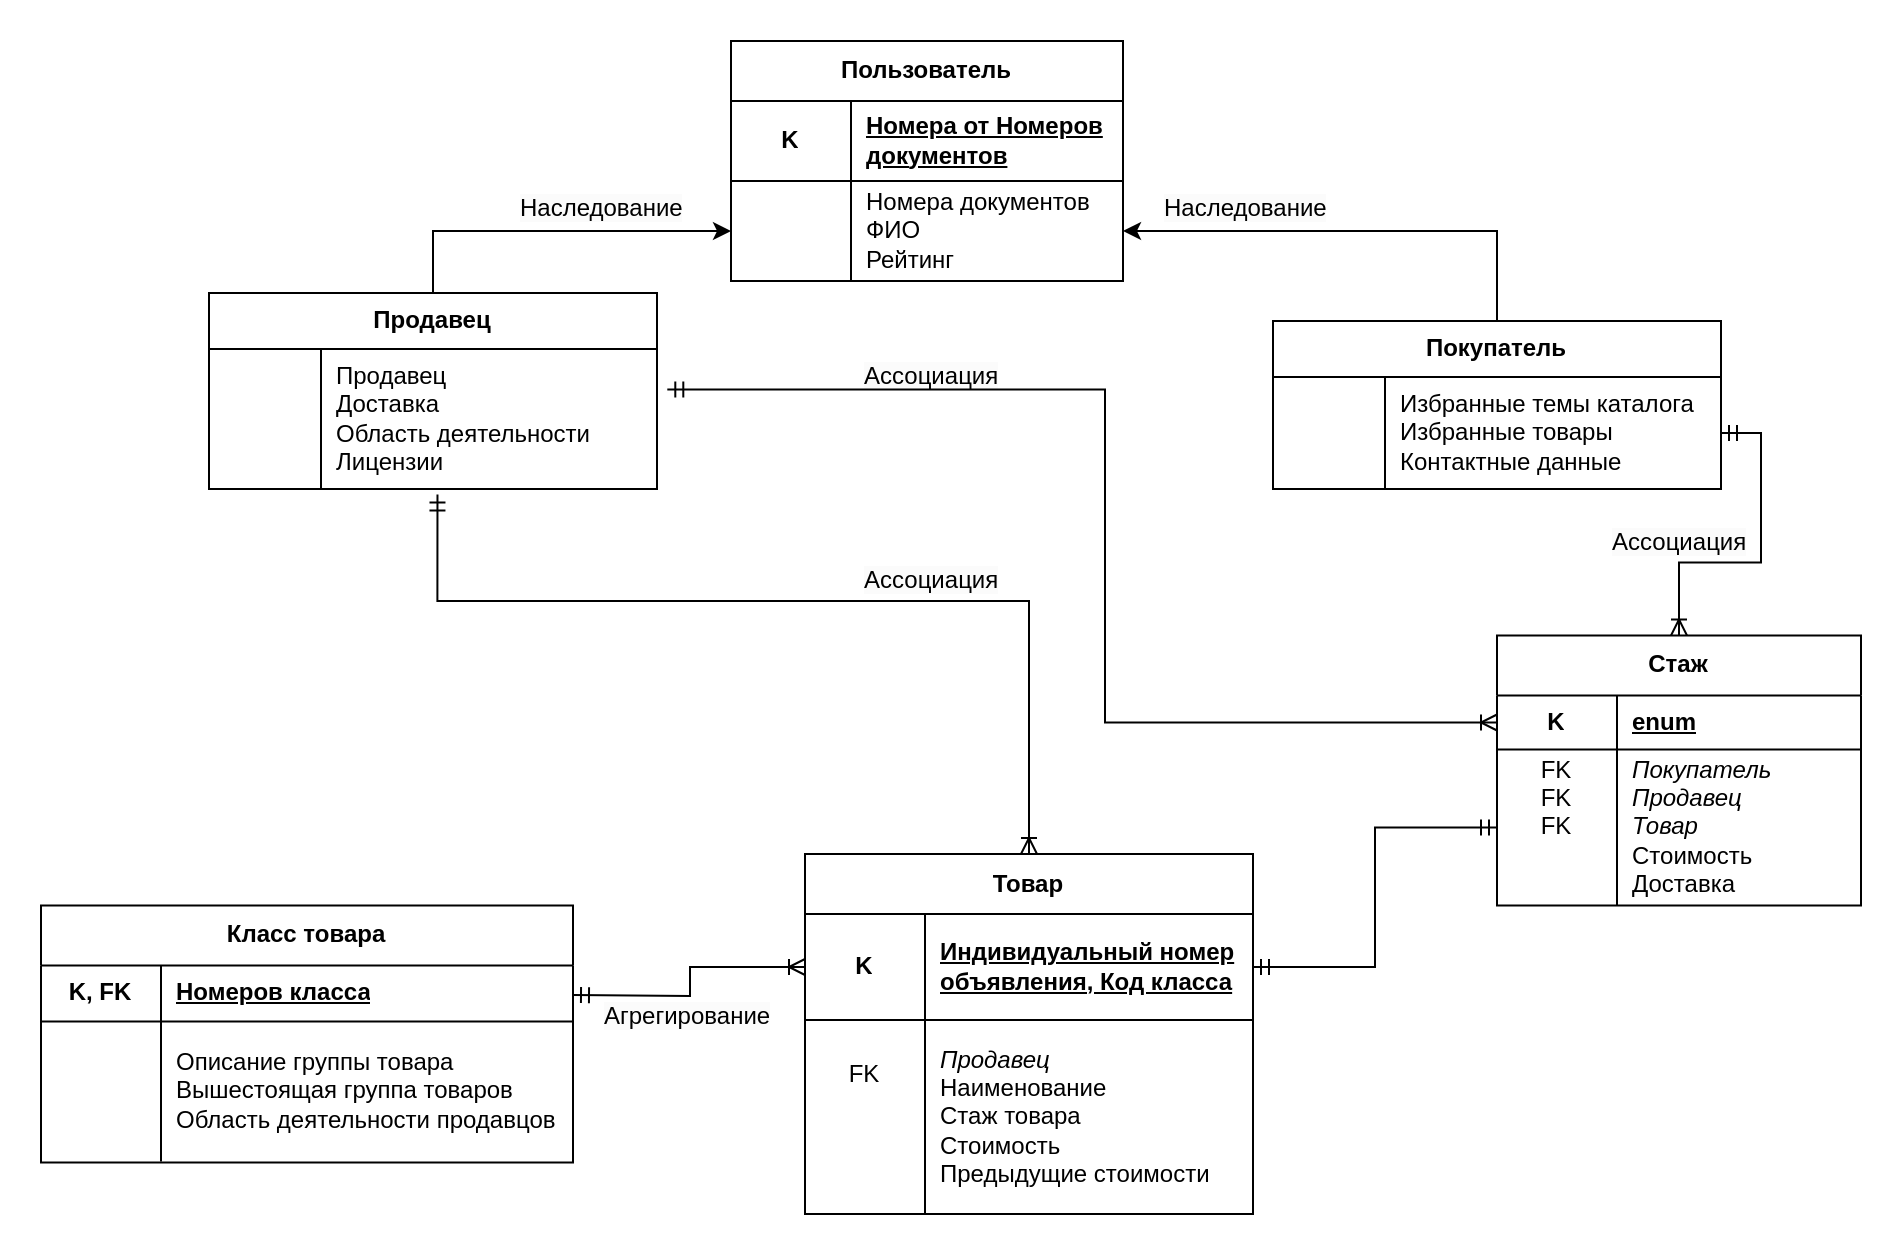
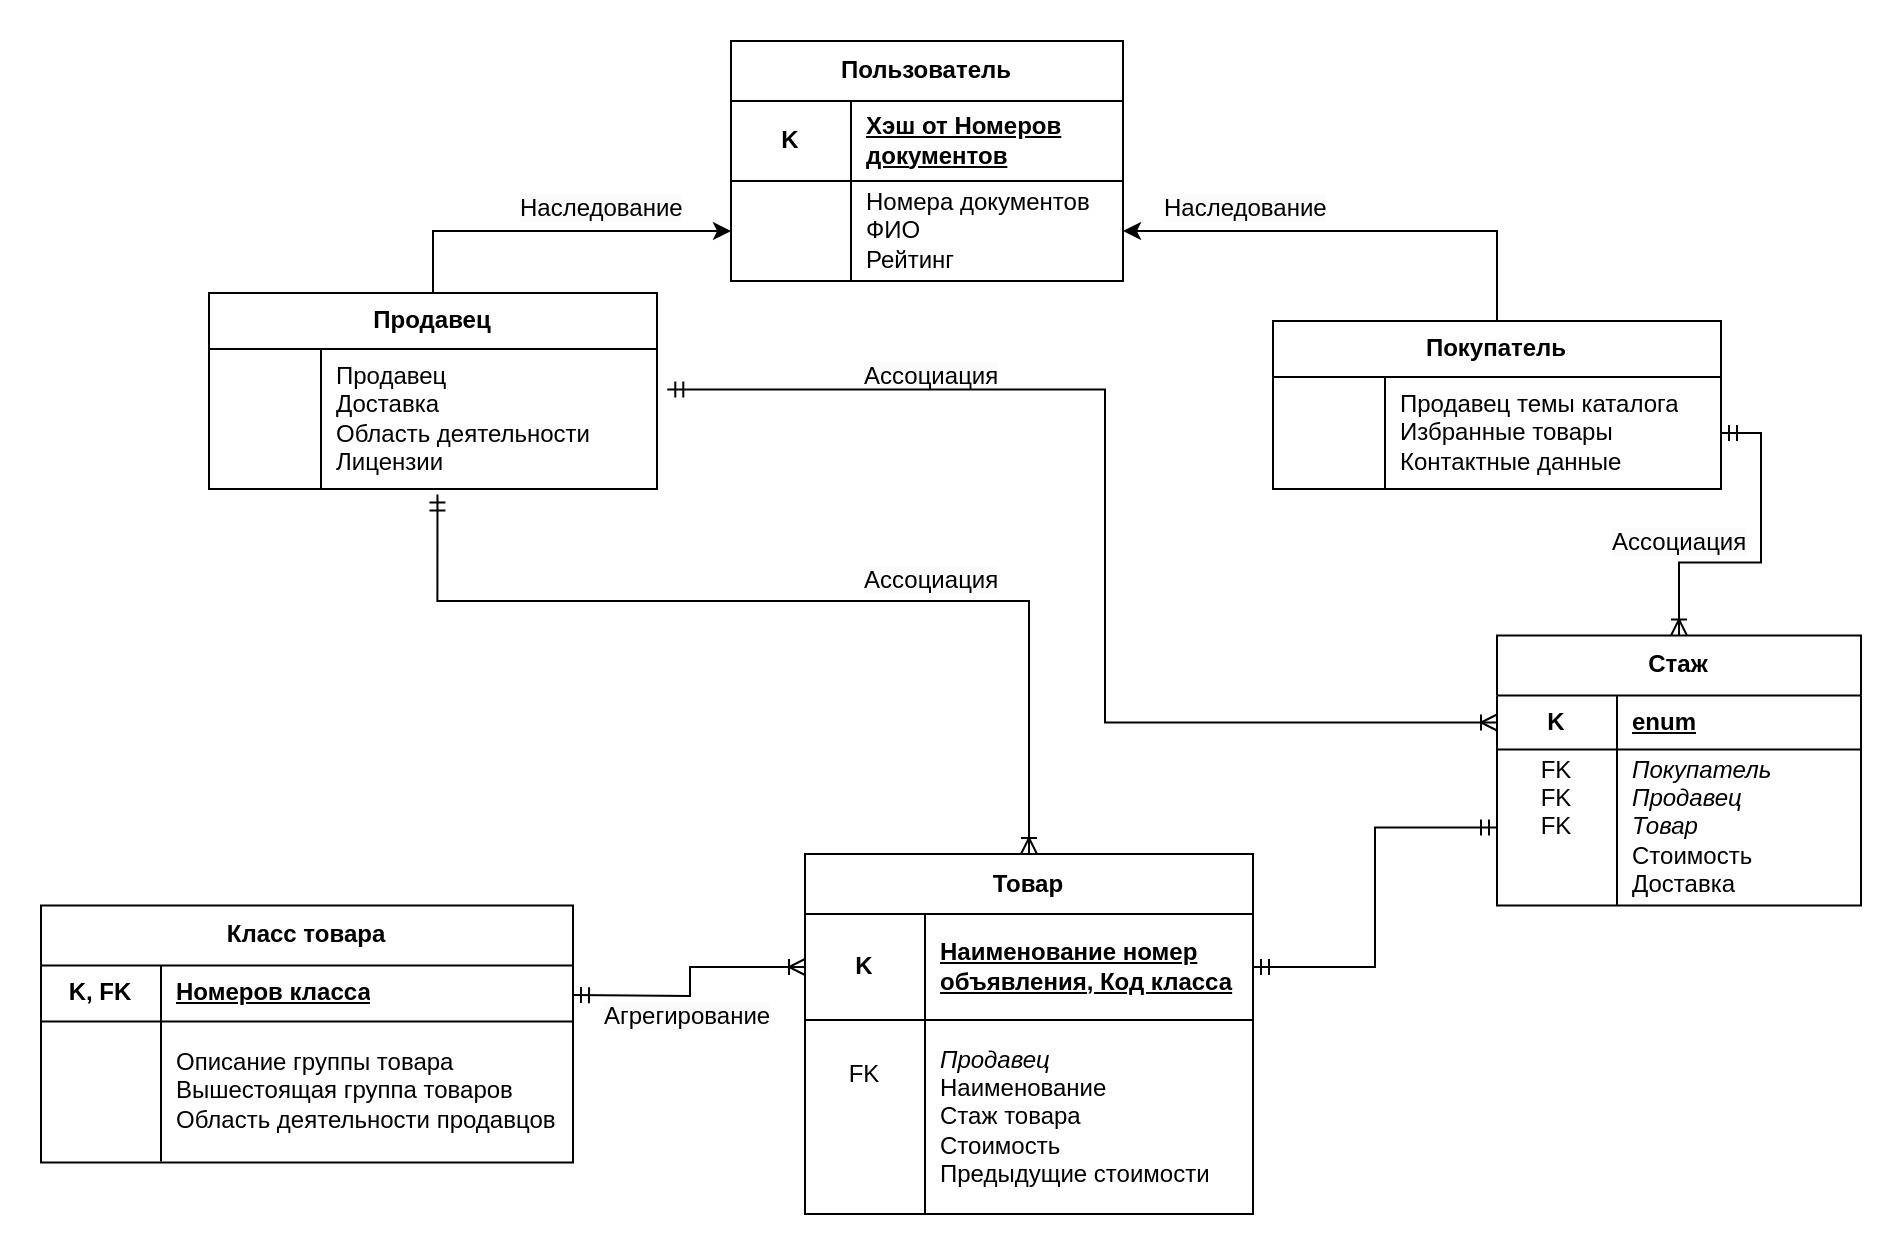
- <mxCell id="5" value="Номера от Номеров документов" style="shape=partialRectangle;connectable=0;fillColor=none;top=0;left=0;bottom=0;right=0;align=left;spacingLeft=6;fontStyle=5;overflow=hidden;html=1;whiteSpace=wrap;" parent="3" vertex="1"><mxGeometry x="60" width="136" height="40" as="geometry"><mxRectangle width="136" height="40" as="alternateBounds" /></mxGeometry></mxCell>
+ <mxCell id="5" value="Хэш от Номеров документов" style="shape=partialRectangle;connectable=0;fillColor=none;top=0;left=0;bottom=0;right=0;align=left;spacingLeft=6;fontStyle=5;overflow=hidden;html=1;whiteSpace=wrap;" parent="3" vertex="1"><mxGeometry x="60" width="136" height="40" as="geometry"><mxRectangle width="136" height="40" as="alternateBounds" /></mxGeometry></mxCell>
- <mxCell id="13" value="&lt;div&gt;Избранные темы каталога&lt;br&gt;&lt;/div&gt;Избранные товары&lt;div&gt;&lt;div&gt;Контактные данные&lt;/div&gt;&lt;/div&gt;" style="shape=partialRectangle;connectable=0;fillColor=none;top=0;left=0;bottom=0;right=0;align=left;spacingLeft=6;overflow=hidden;html=1;whiteSpace=wrap;" parent="11" vertex="1"><mxGeometry x="56" width="168.0" height="56" as="geometry"><mxRectangle width="168.0" height="56" as="alternateBounds" /></mxGeometry></mxCell>
+ <mxCell id="13" value="&lt;div&gt;Продавец темы каталога&lt;br&gt;&lt;/div&gt;Избранные товары&lt;div&gt;&lt;div&gt;Контактные данные&lt;/div&gt;&lt;/div&gt;" style="shape=partialRectangle;connectable=0;fillColor=none;top=0;left=0;bottom=0;right=0;align=left;spacingLeft=6;overflow=hidden;html=1;whiteSpace=wrap;" parent="11" vertex="1"><mxGeometry x="56" width="168.0" height="56" as="geometry"><mxRectangle width="168.0" height="56" as="alternateBounds" /></mxGeometry></mxCell>
- <mxCell id="35" value="Индивидуальный номер объявления, Код класса" style="shape=partialRectangle;connectable=0;fillColor=none;top=0;left=0;bottom=0;right=0;align=left;spacingLeft=6;fontStyle=5;overflow=hidden;html=1;whiteSpace=wrap;" parent="33" vertex="1"><mxGeometry x="60" width="164" height="53" as="geometry"><mxRectangle width="164" height="53" as="alternateBounds" /></mxGeometry></mxCell>
+ <mxCell id="35" value="Наименование номер объявления, Код класса" style="shape=partialRectangle;connectable=0;fillColor=none;top=0;left=0;bottom=0;right=0;align=left;spacingLeft=6;fontStyle=5;overflow=hidden;html=1;whiteSpace=wrap;" parent="33" vertex="1"><mxGeometry x="60" width="164" height="53" as="geometry"><mxRectangle width="164" height="53" as="alternateBounds" /></mxGeometry></mxCell>
